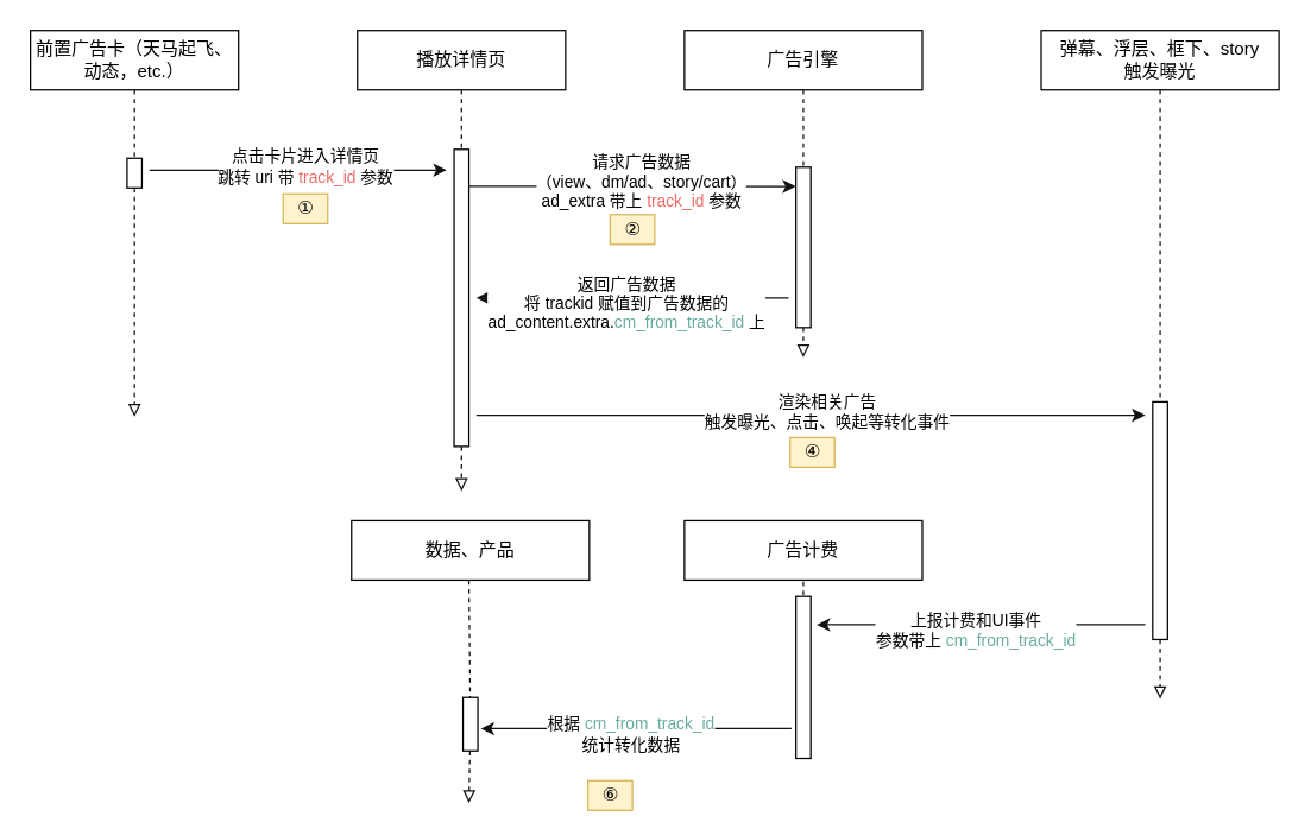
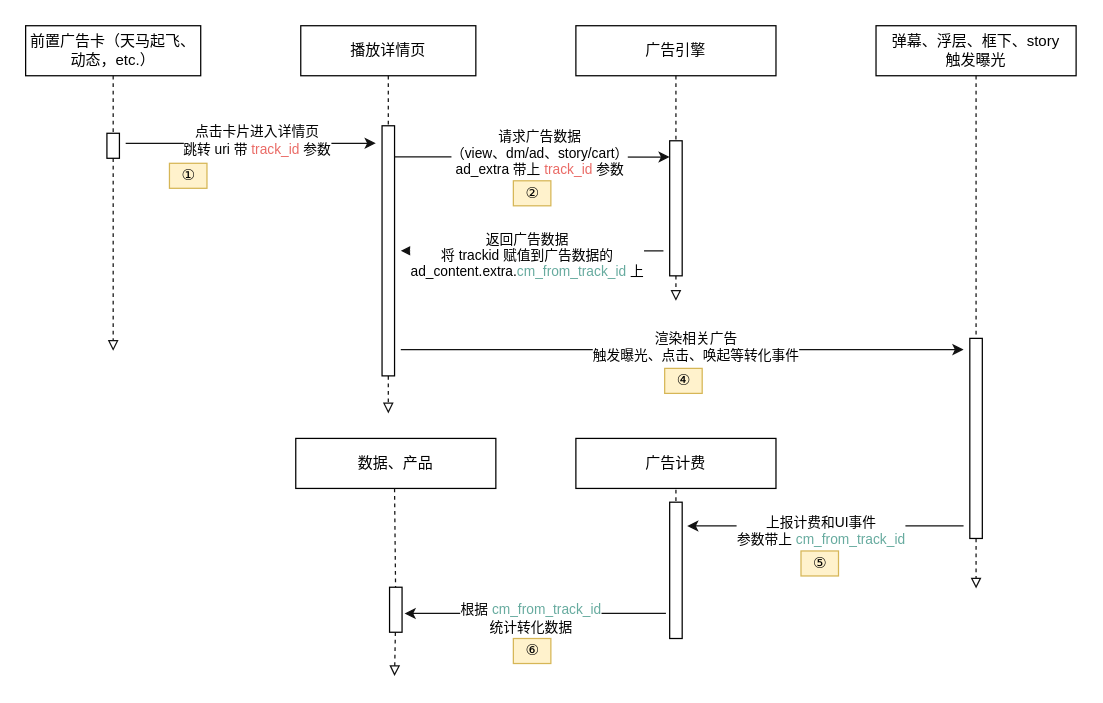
- <mxCell id="31" value="①" style="text;html=1;align=center;verticalAlign=middle;resizable=0;points=[];autosize=1;strokeColor=#d6b656;fillColor=#fff2cc;" parent="1" vertex="1"><mxGeometry x="190" y="130" width="30" height="20" as="geometry" /></mxCell>
+ <mxCell id="31" value="①" style="text;html=1;align=center;verticalAlign=middle;resizable=0;points=[];autosize=1;strokeColor=#d6b656;fillColor=#fff2cc;" parent="1" vertex="1"><mxGeometry x="135" y="130" width="30" height="20" as="geometry" /></mxCell>
+ <mxCell id="34" value="⑤" style="text;html=1;align=center;verticalAlign=middle;resizable=0;points=[];autosize=1;strokeColor=#d6b656;fillColor=#fff2cc;" parent="1" vertex="1"><mxGeometry x="640" y="440" width="30" height="20" as="geometry" /></mxCell>
- <mxCell id="41" value="⑥" style="text;html=1;align=center;verticalAlign=middle;resizable=0;points=[];autosize=1;strokeColor=#d6b656;fillColor=#fff2cc;" parent="1" vertex="1"><mxGeometry x="395" y="525" width="30" height="20" as="geometry" /></mxCell>
+ <mxCell id="41" value="⑥" style="text;html=1;align=center;verticalAlign=middle;resizable=0;points=[];autosize=1;strokeColor=#d6b656;fillColor=#fff2cc;" parent="1" vertex="1"><mxGeometry x="410" y="510" width="30" height="20" as="geometry" /></mxCell>
